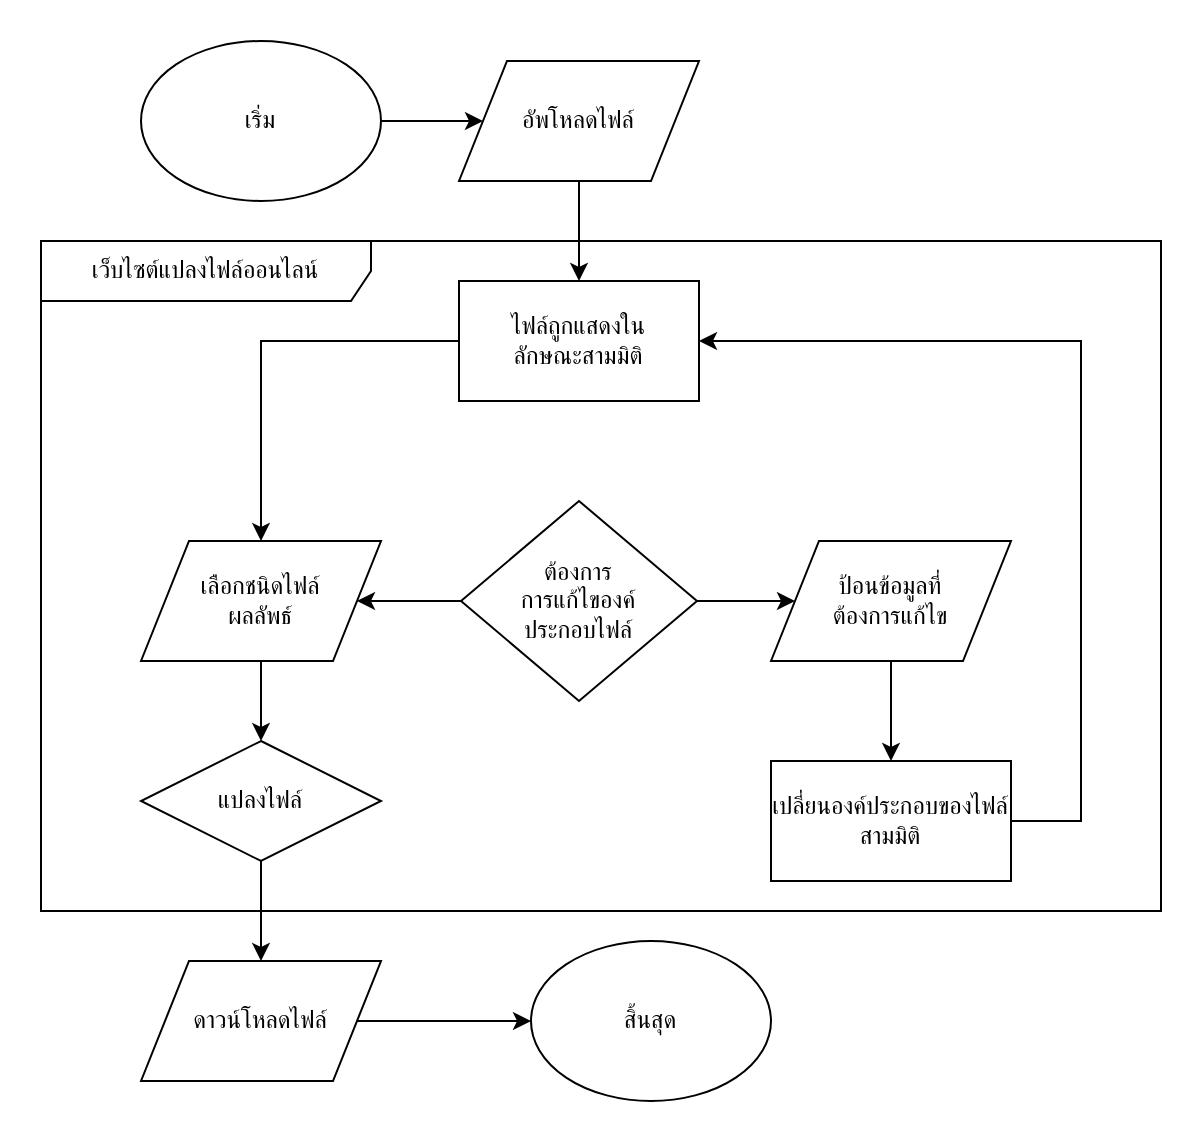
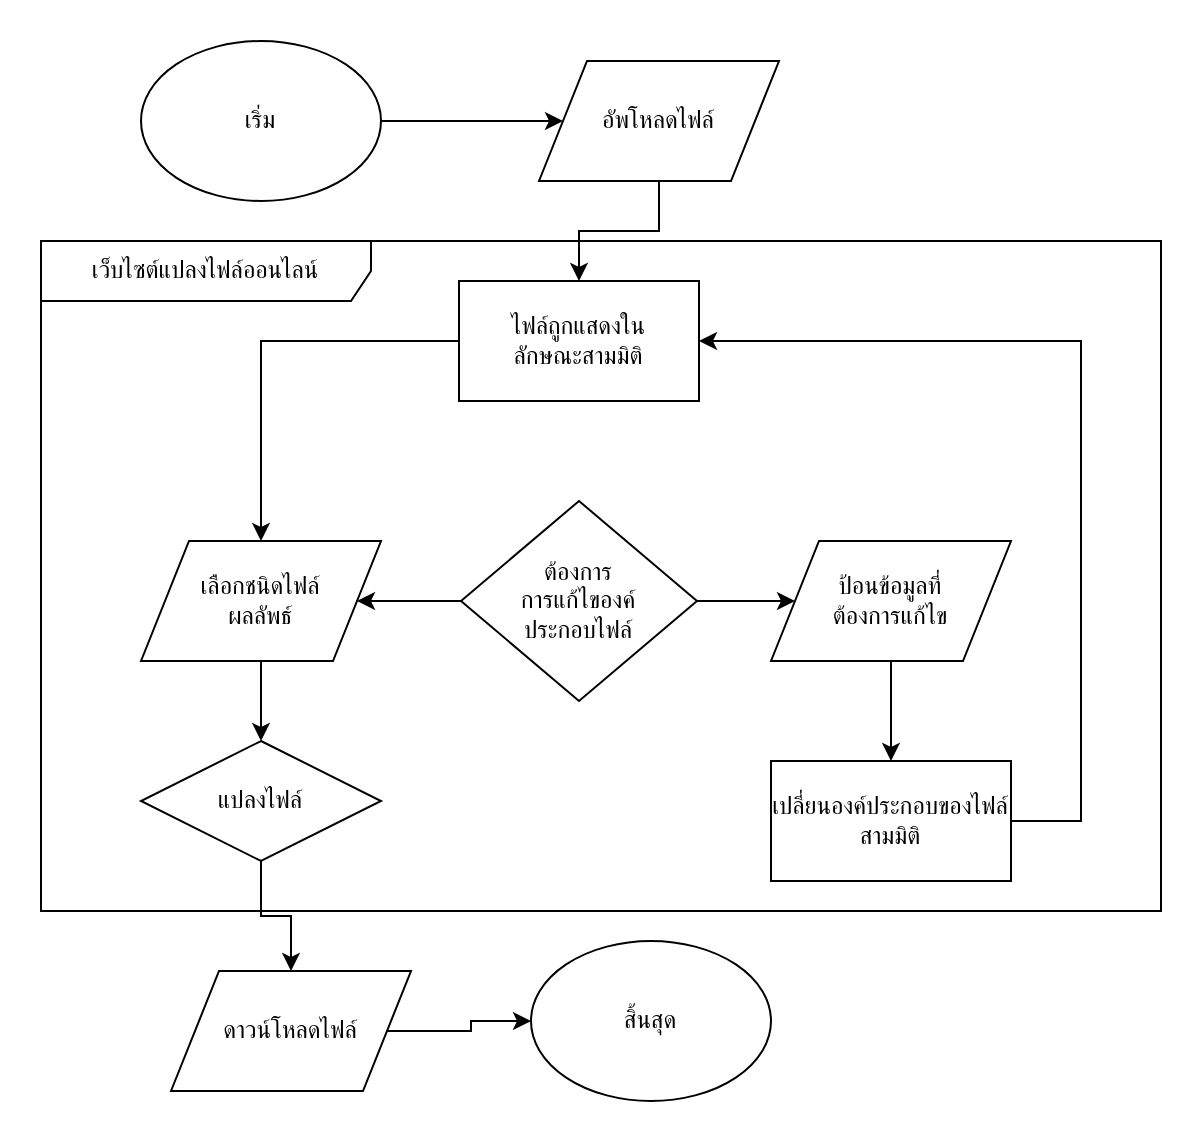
- <mxCell id="13" value="อัพโหลดไฟล์" style="shape=parallelogram;perimeter=parallelogramPerimeter;whiteSpace=wrap;html=1;" vertex="1" parent="1"><mxGeometry x="229" y="30" width="120" height="60" as="geometry" /></mxCell>
+ <mxCell id="13" value="อัพโหลดไฟล์" style="shape=parallelogram;perimeter=parallelogramPerimeter;whiteSpace=wrap;html=1;" vertex="1" parent="1"><mxGeometry x="269" y="30" width="120" height="60" as="geometry" /></mxCell>
- <mxCell id="21" value="ดาวน์โหลดไฟล์" style="shape=parallelogram;perimeter=parallelogramPerimeter;whiteSpace=wrap;html=1;" vertex="1" parent="1"><mxGeometry x="70" y="480" width="120" height="60" as="geometry" /></mxCell>
+ <mxCell id="21" value="ดาวน์โหลดไฟล์" style="shape=parallelogram;perimeter=parallelogramPerimeter;whiteSpace=wrap;html=1;" vertex="1" parent="1"><mxGeometry x="85" y="485" width="120" height="60" as="geometry" /></mxCell>
